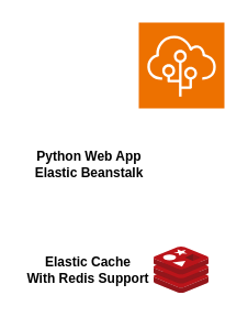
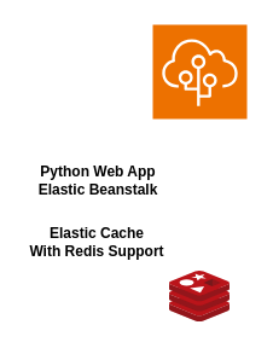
- <mxCell id="5" value="&lt;b&gt;Elastic Cache&lt;/b&gt;&lt;div&gt;&lt;b&gt;With Redis Support&lt;/b&gt;&lt;/div&gt;" style="text;html=1;align=center;verticalAlign=middle;whiteSpace=wrap;rounded=0;" vertex="1" parent="1"><mxGeometry x="20" y="230" width="120" height="30" as="geometry" /></mxCell>
+ <mxCell id="5" value="&lt;b&gt;Elastic Cache&lt;/b&gt;&lt;div&gt;&lt;b&gt;With Redis Support&lt;/b&gt;&lt;/div&gt;" style="text;html=1;align=center;verticalAlign=middle;whiteSpace=wrap;rounded=0;" vertex="1" parent="1"><mxGeometry x="20" y="185" width="120" height="30" as="geometry" /></mxCell>
